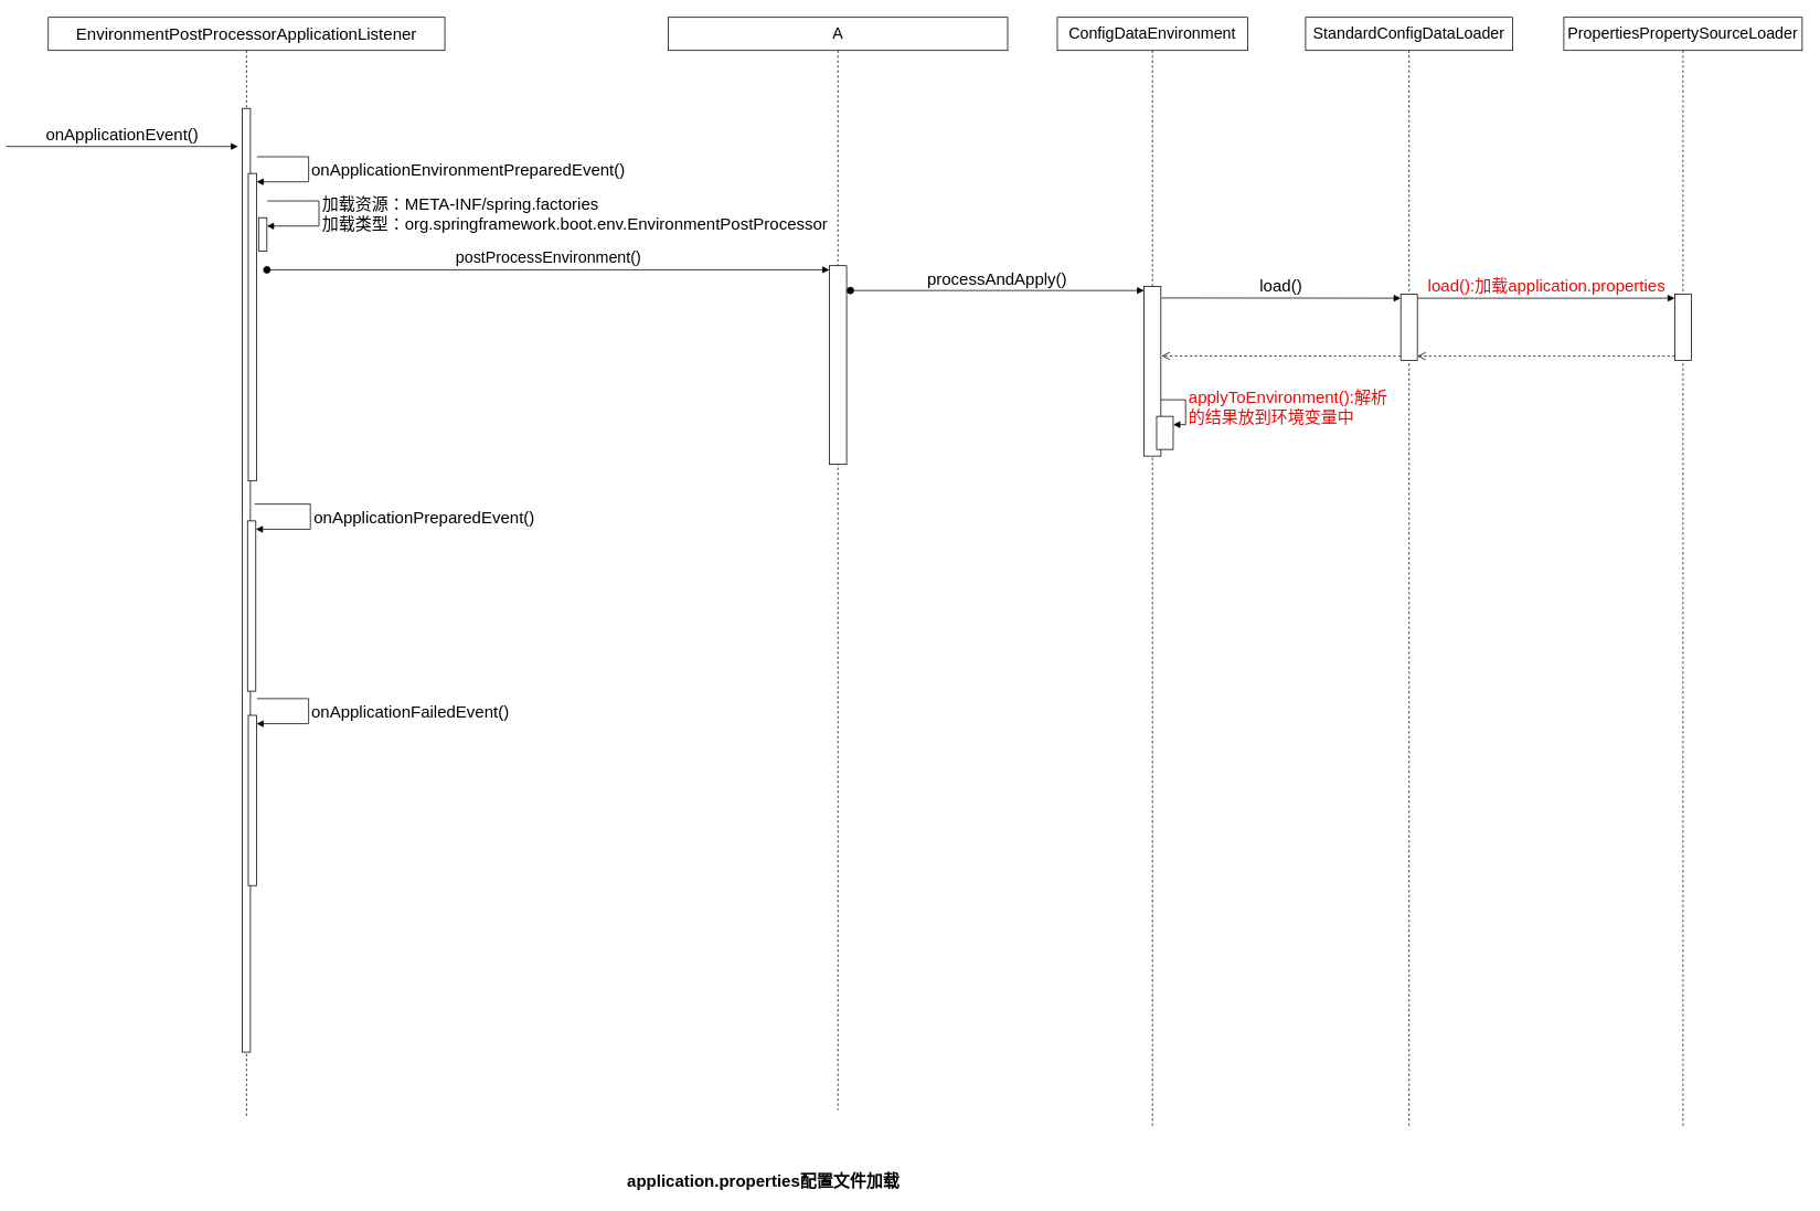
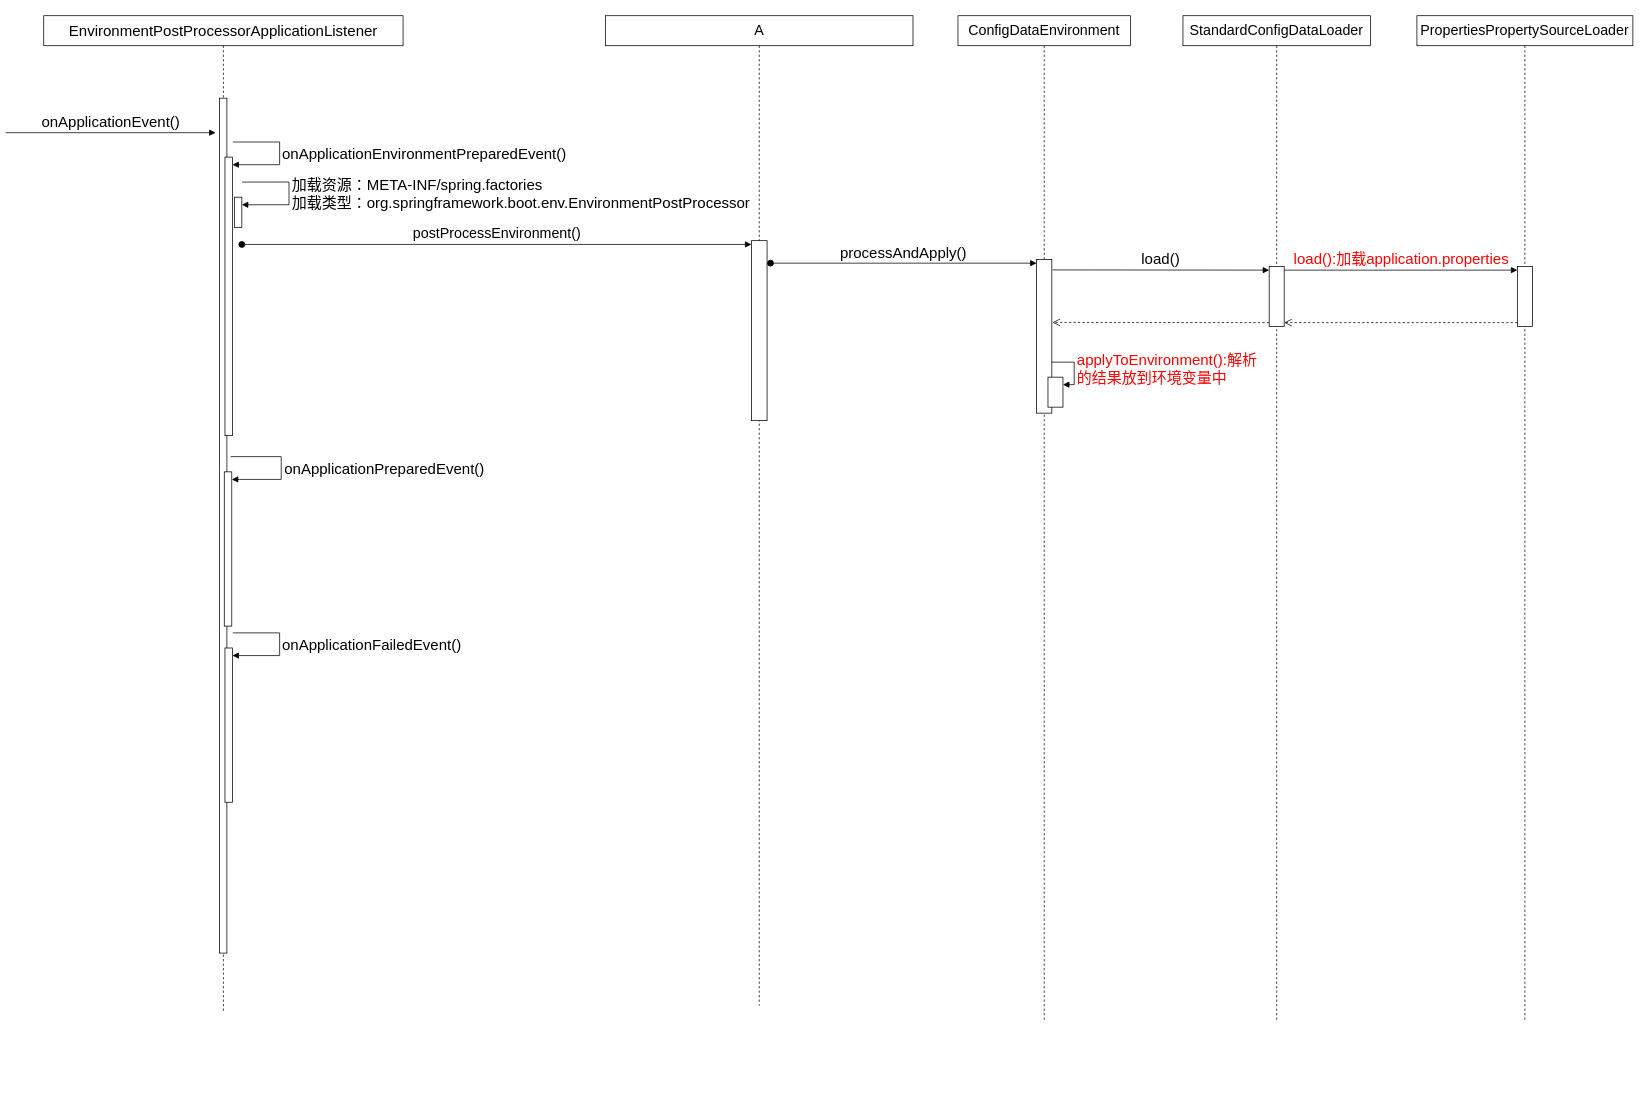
- <mxCell id="28" value="application.properties配置文件加载" style="text;html=1;whiteSpace=wrap;strokeColor=none;fillColor=none;align=center;verticalAlign=middle;rounded=0;fontSize=20;fontStyle=1" parent="1" vertex="1"><mxGeometry x="680" y="1410" width="410" height="30" as="geometry" /></mxCell>
